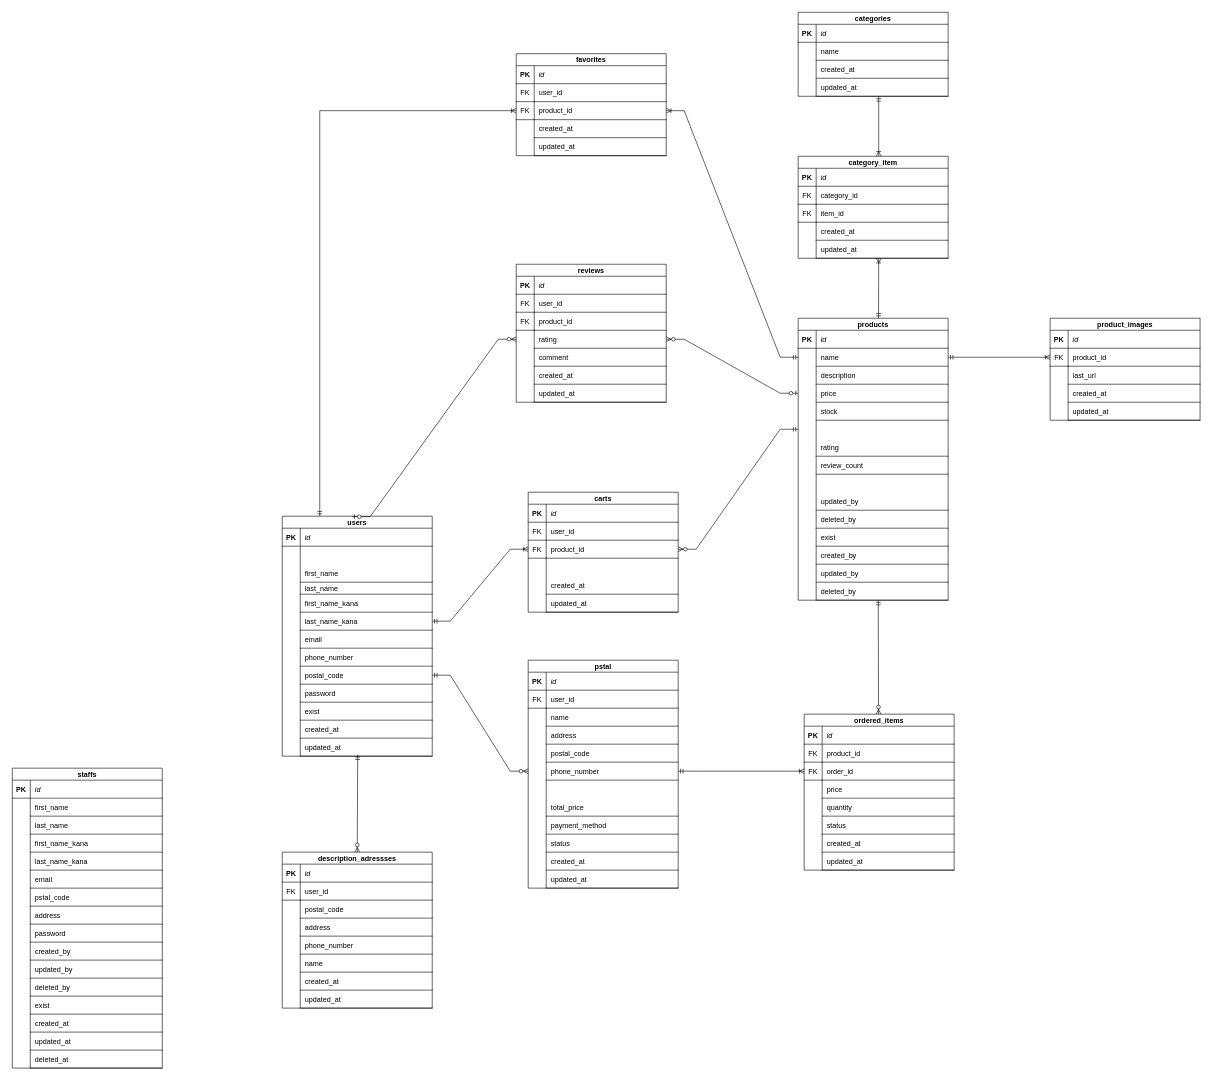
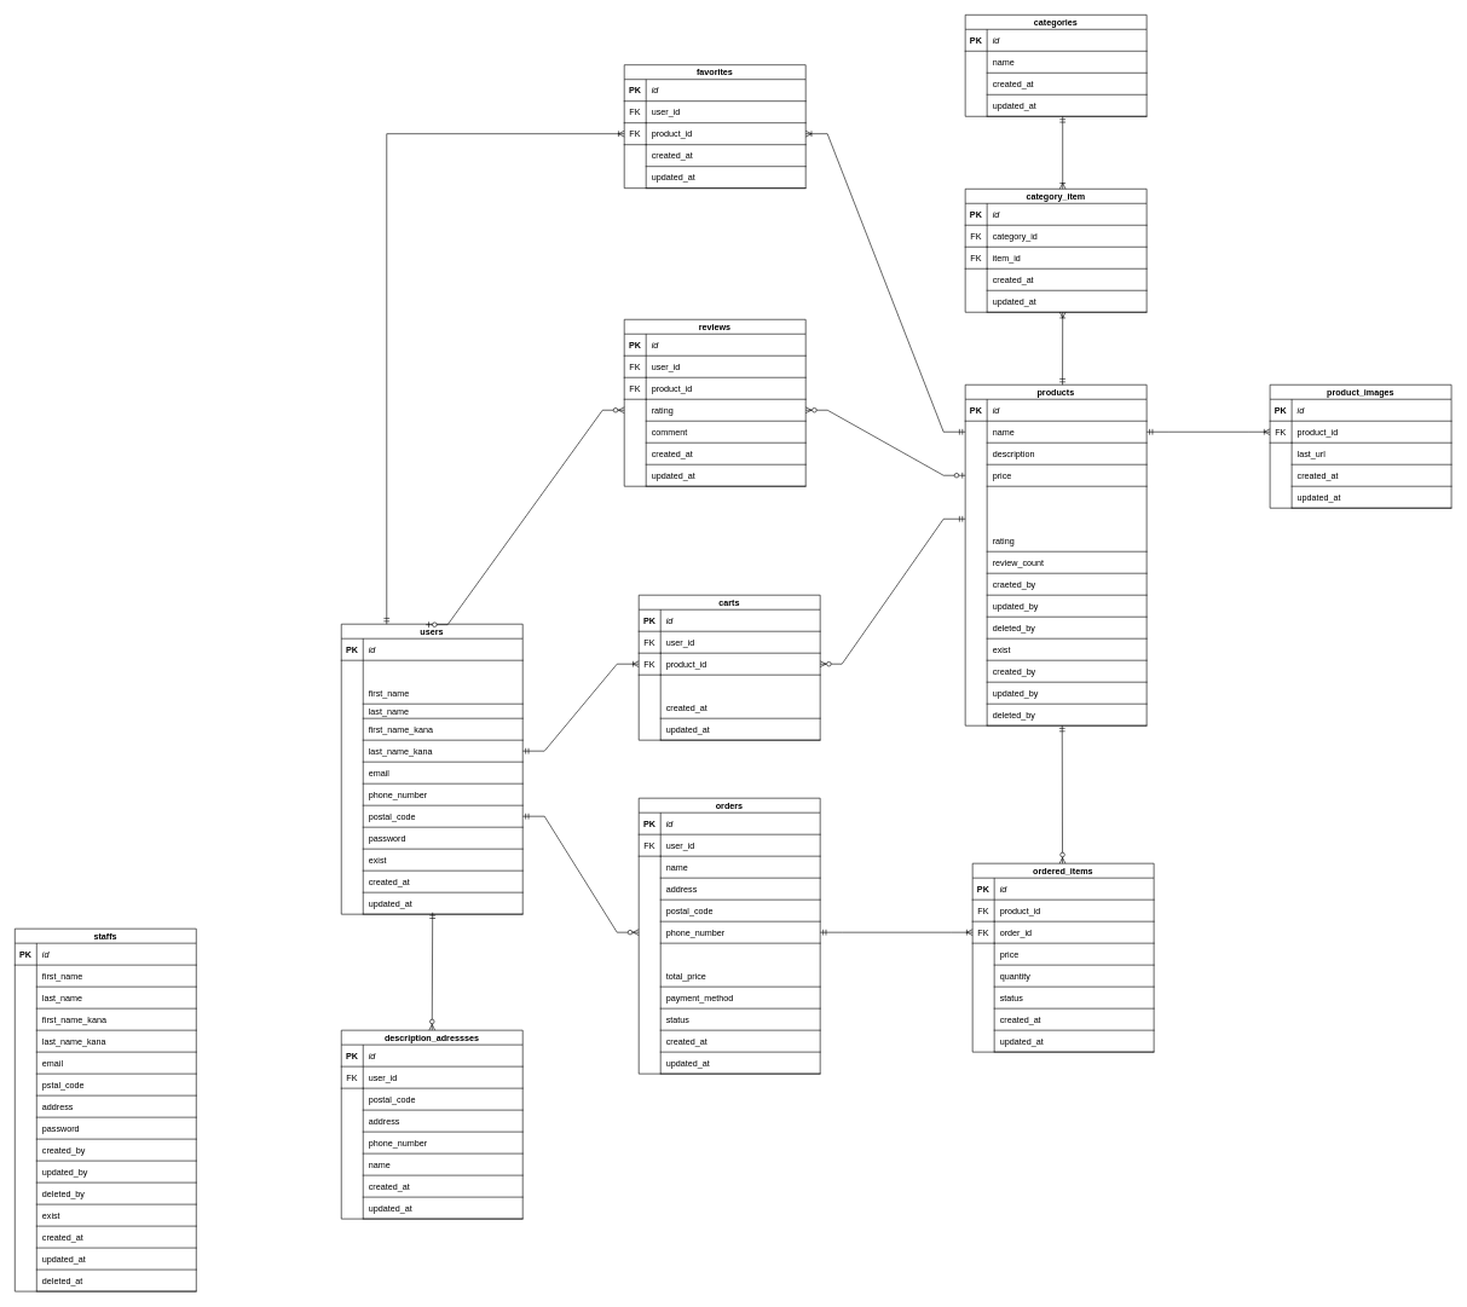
- <mxCell id="209" value="stock" style="shape=partialRectangle;overflow=hidden;connectable=0;fillColor=none;top=0;left=0;bottom=1;right=0;align=left;spacingLeft=6;" parent="207" vertex="1"><mxGeometry x="30" width="220" height="30" as="geometry"><mxRectangle width="220" height="30" as="alternateBounds" /></mxGeometry></mxCell>
+ <mxCell id="220" value="craeted_by" style="shape=partialRectangle;overflow=hidden;connectable=0;fillColor=none;top=0;left=0;bottom=1;right=0;align=left;spacingLeft=6;" parent="218" vertex="1"><mxGeometry x="30" width="220" height="30" as="geometry"><mxRectangle width="220" height="30" as="alternateBounds" /></mxGeometry></mxCell>
- <mxCell id="2" value="pstal" style="shape=table;startSize=20;container=1;collapsible=1;childLayout=tableLayout;fixedRows=1;rowLines=0;fontStyle=1;align=center;resizeLast=1;" parent="1" vertex="1"><mxGeometry x="880" y="1100" width="250" height="380" as="geometry" /></mxCell>
+ <mxCell id="2" value="orders" style="shape=table;startSize=20;container=1;collapsible=1;childLayout=tableLayout;fixedRows=1;rowLines=0;fontStyle=1;align=center;resizeLast=1;" parent="1" vertex="1"><mxGeometry x="880" y="1100" width="250" height="380" as="geometry" /></mxCell>
